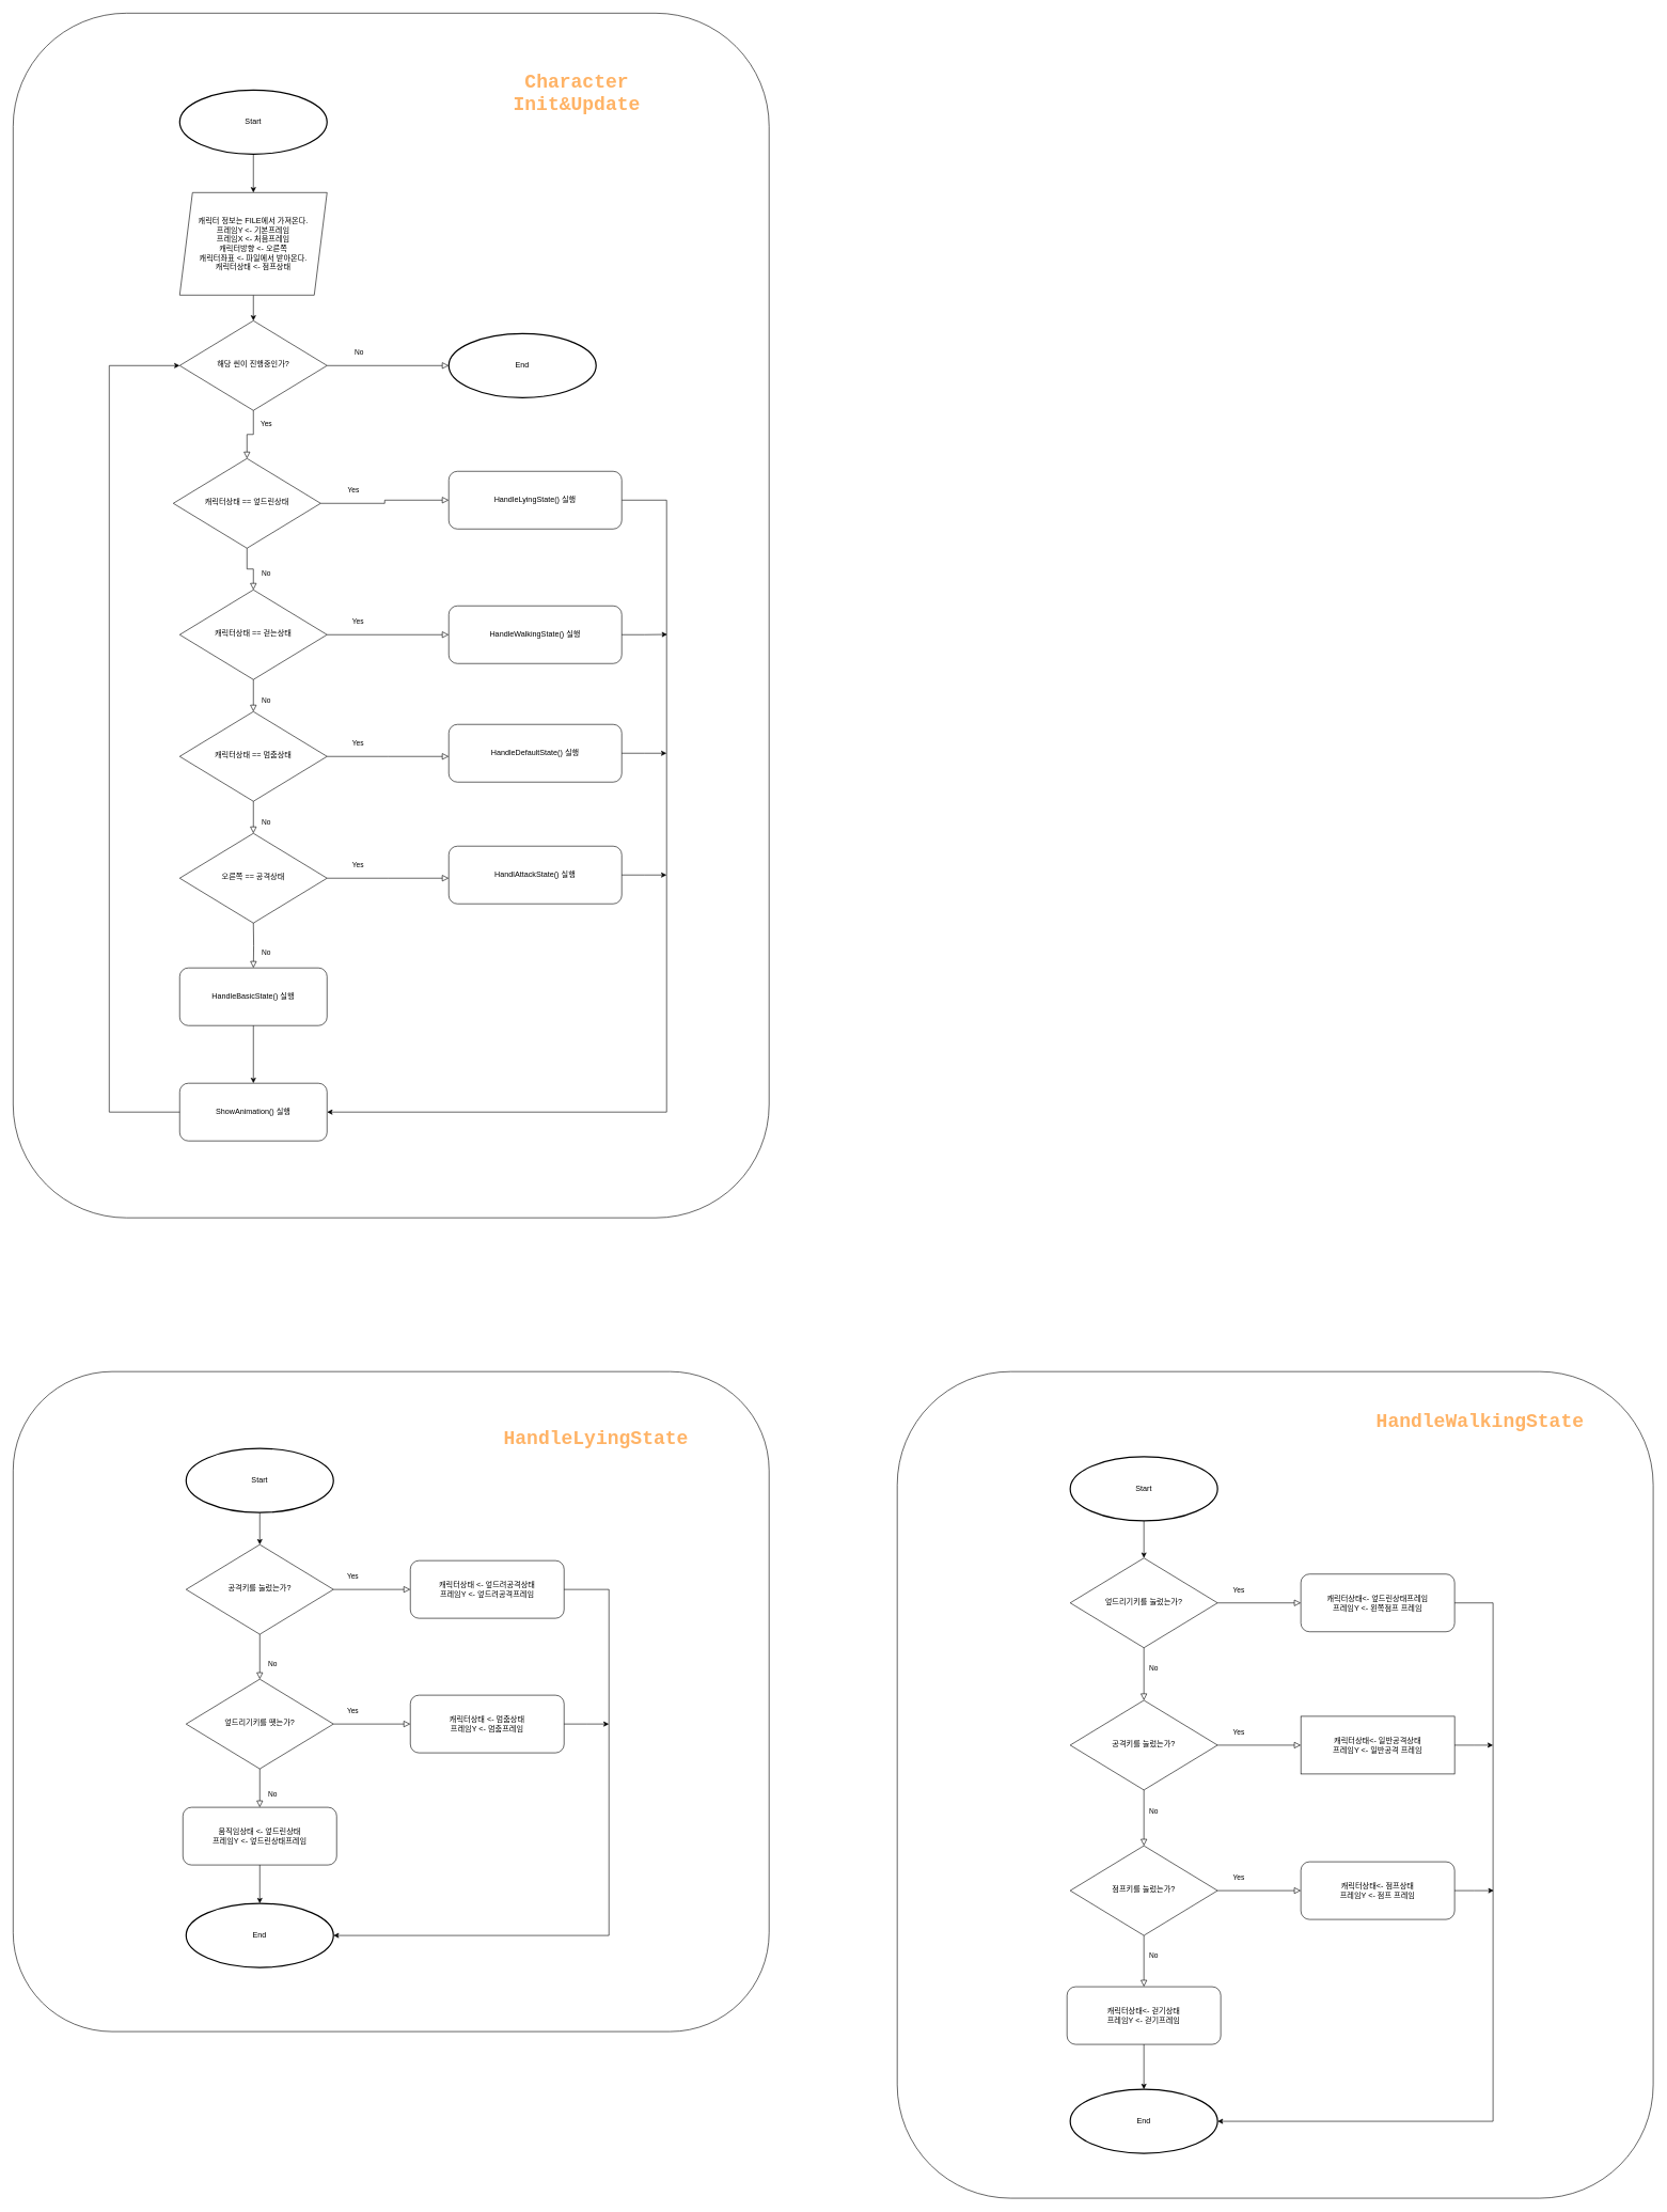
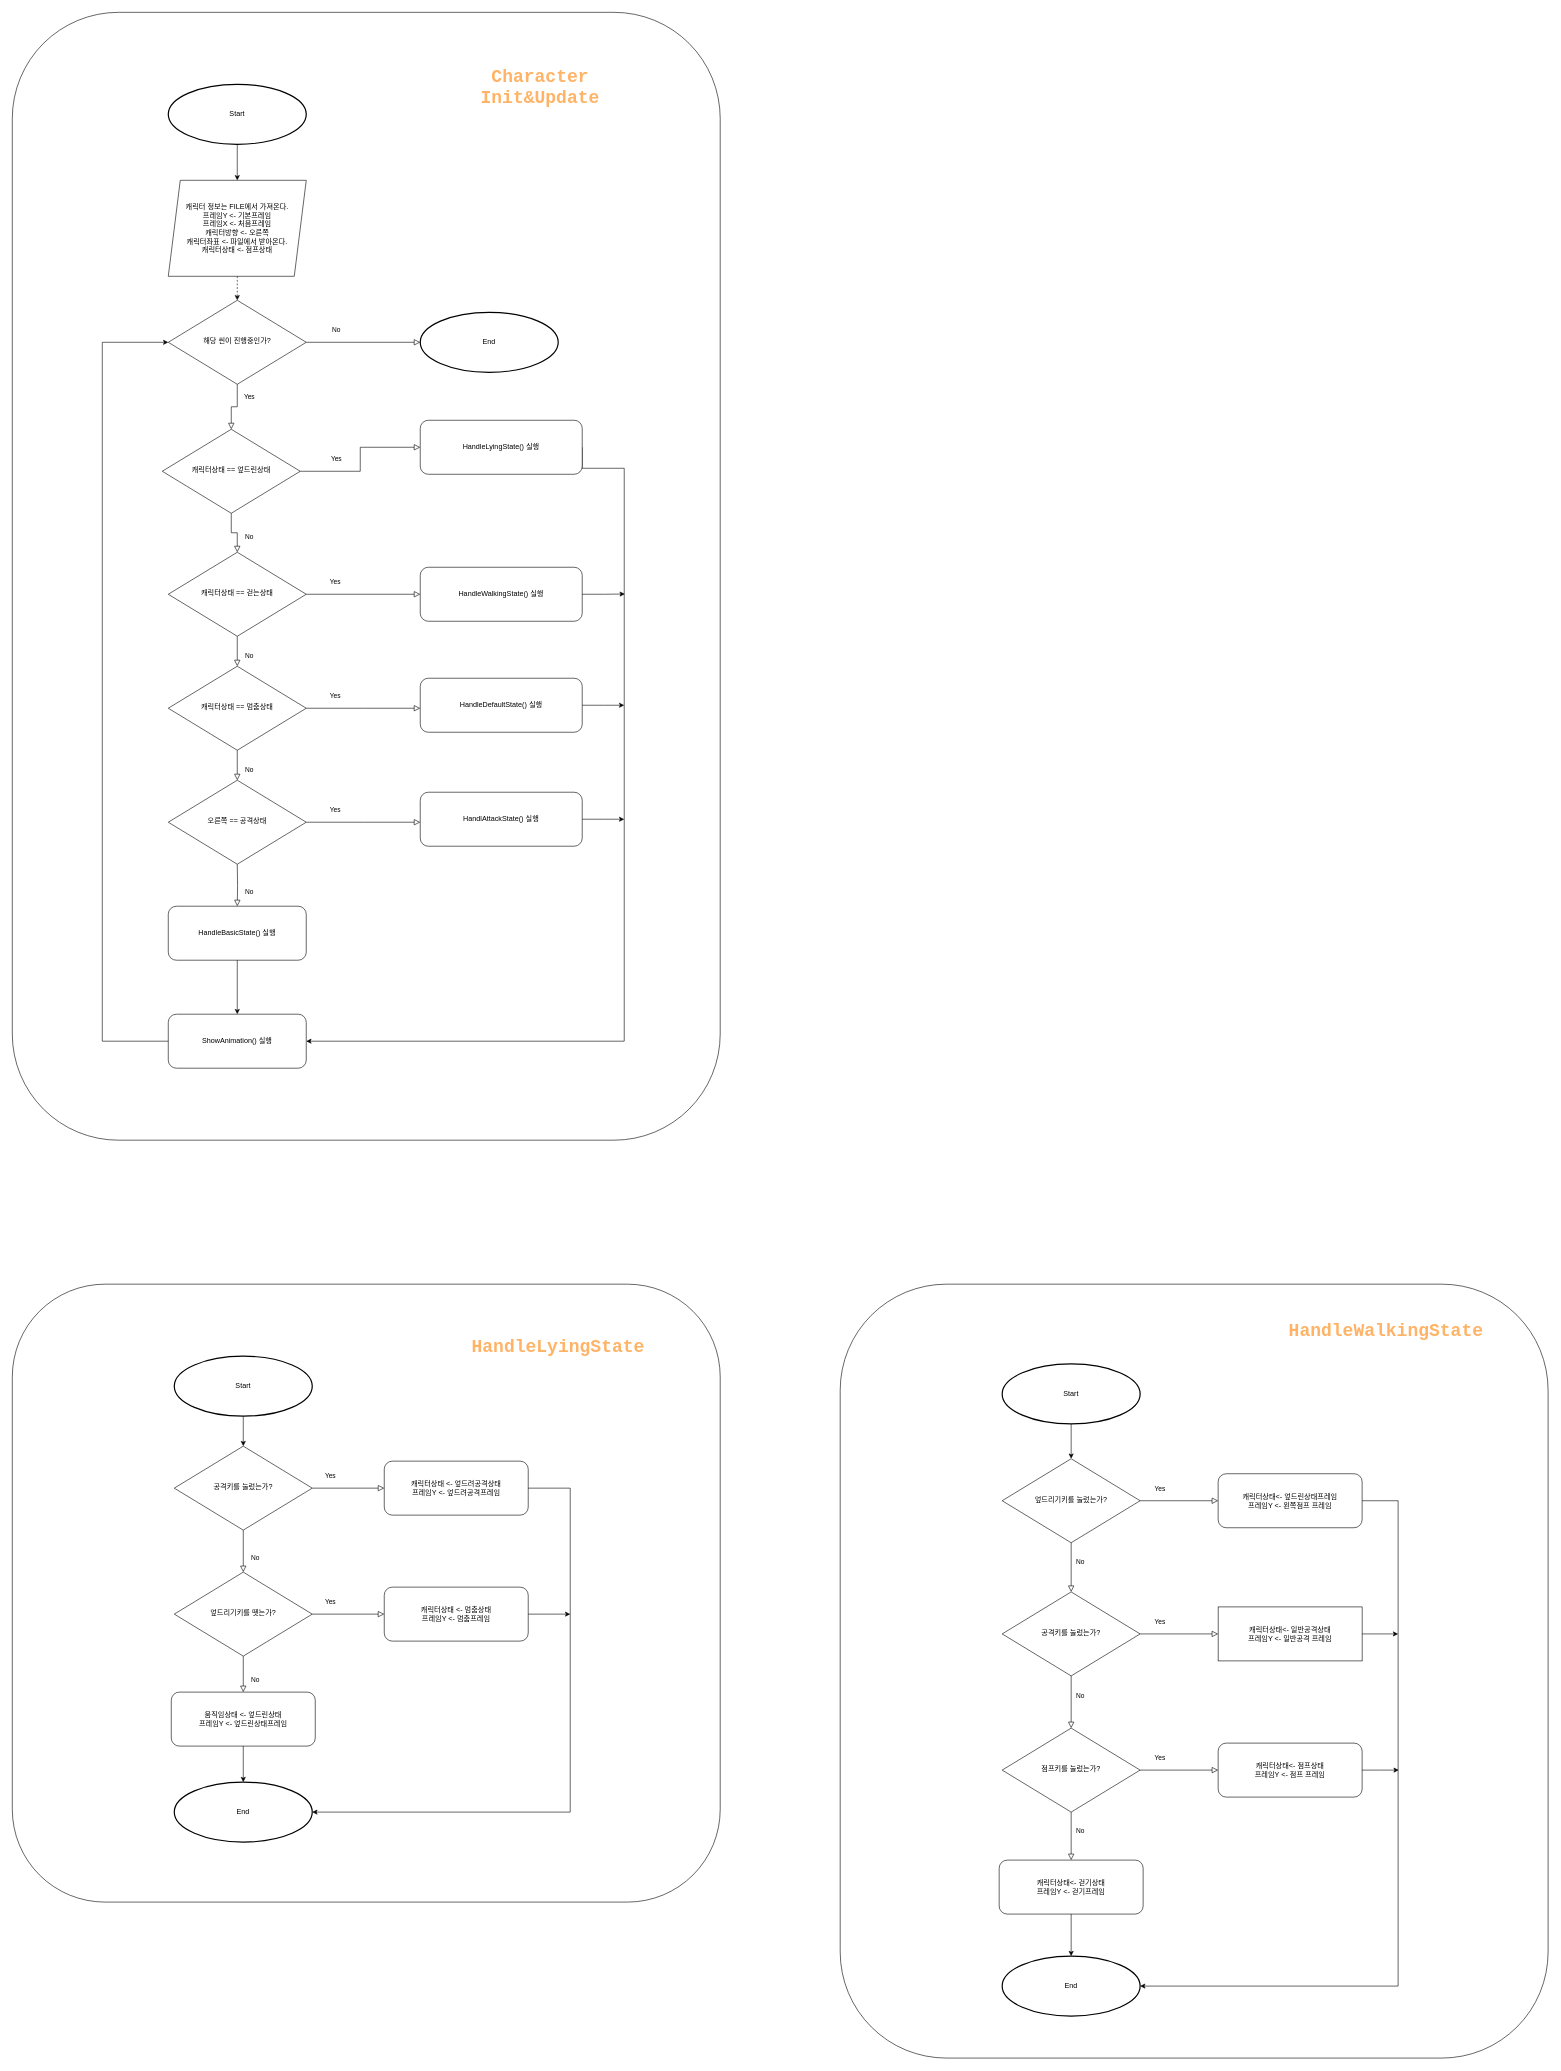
- <mxCell id="7" value="" style="edgeStyle=orthogonalEdgeStyle;rounded=0;orthogonalLoop=1;jettySize=auto;html=1;" parent="1" source="8" target="9" edge="1"><mxGeometry relative="1" as="geometry" /></mxCell>
+ <mxCell id="7" value="" style="edgeStyle=orthogonalEdgeStyle;rounded=0;orthogonalLoop=1;jettySize=auto;html=1;dashed=1;" parent="1" source="8" target="9" edge="1"><mxGeometry relative="1" as="geometry" /></mxCell>
- <mxCell id="16" value="HandleLyingState() 실행" style="rounded=1;whiteSpace=wrap;html=1;fontSize=12;glass=0;strokeWidth=1;shadow=0;" parent="1" vertex="1"><mxGeometry x="700" y="735" width="270" height="90" as="geometry" /></mxCell>
+ <mxCell id="16" value="HandleLyingState() 실행" style="rounded=1;whiteSpace=wrap;html=1;fontSize=12;glass=0;strokeWidth=1;shadow=0;" parent="1" vertex="1"><mxGeometry x="700" y="700" width="270" height="90" as="geometry" /></mxCell>
